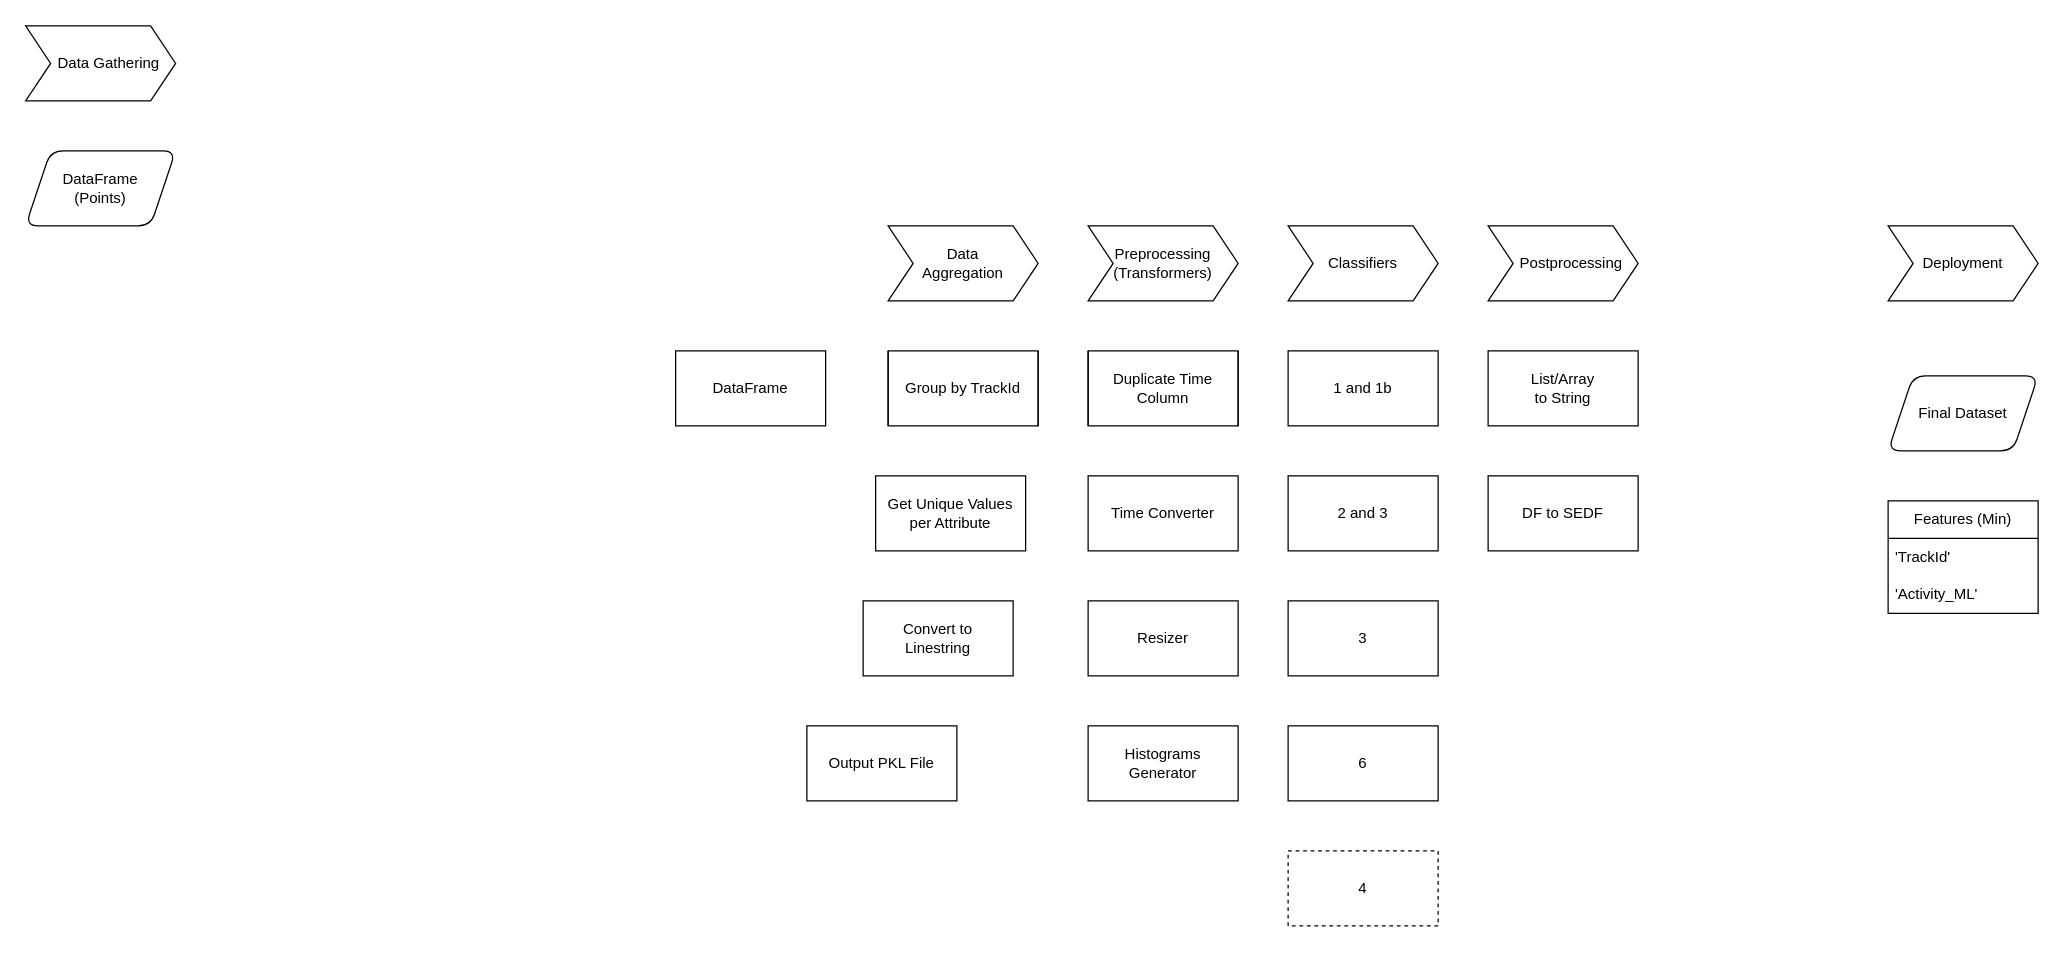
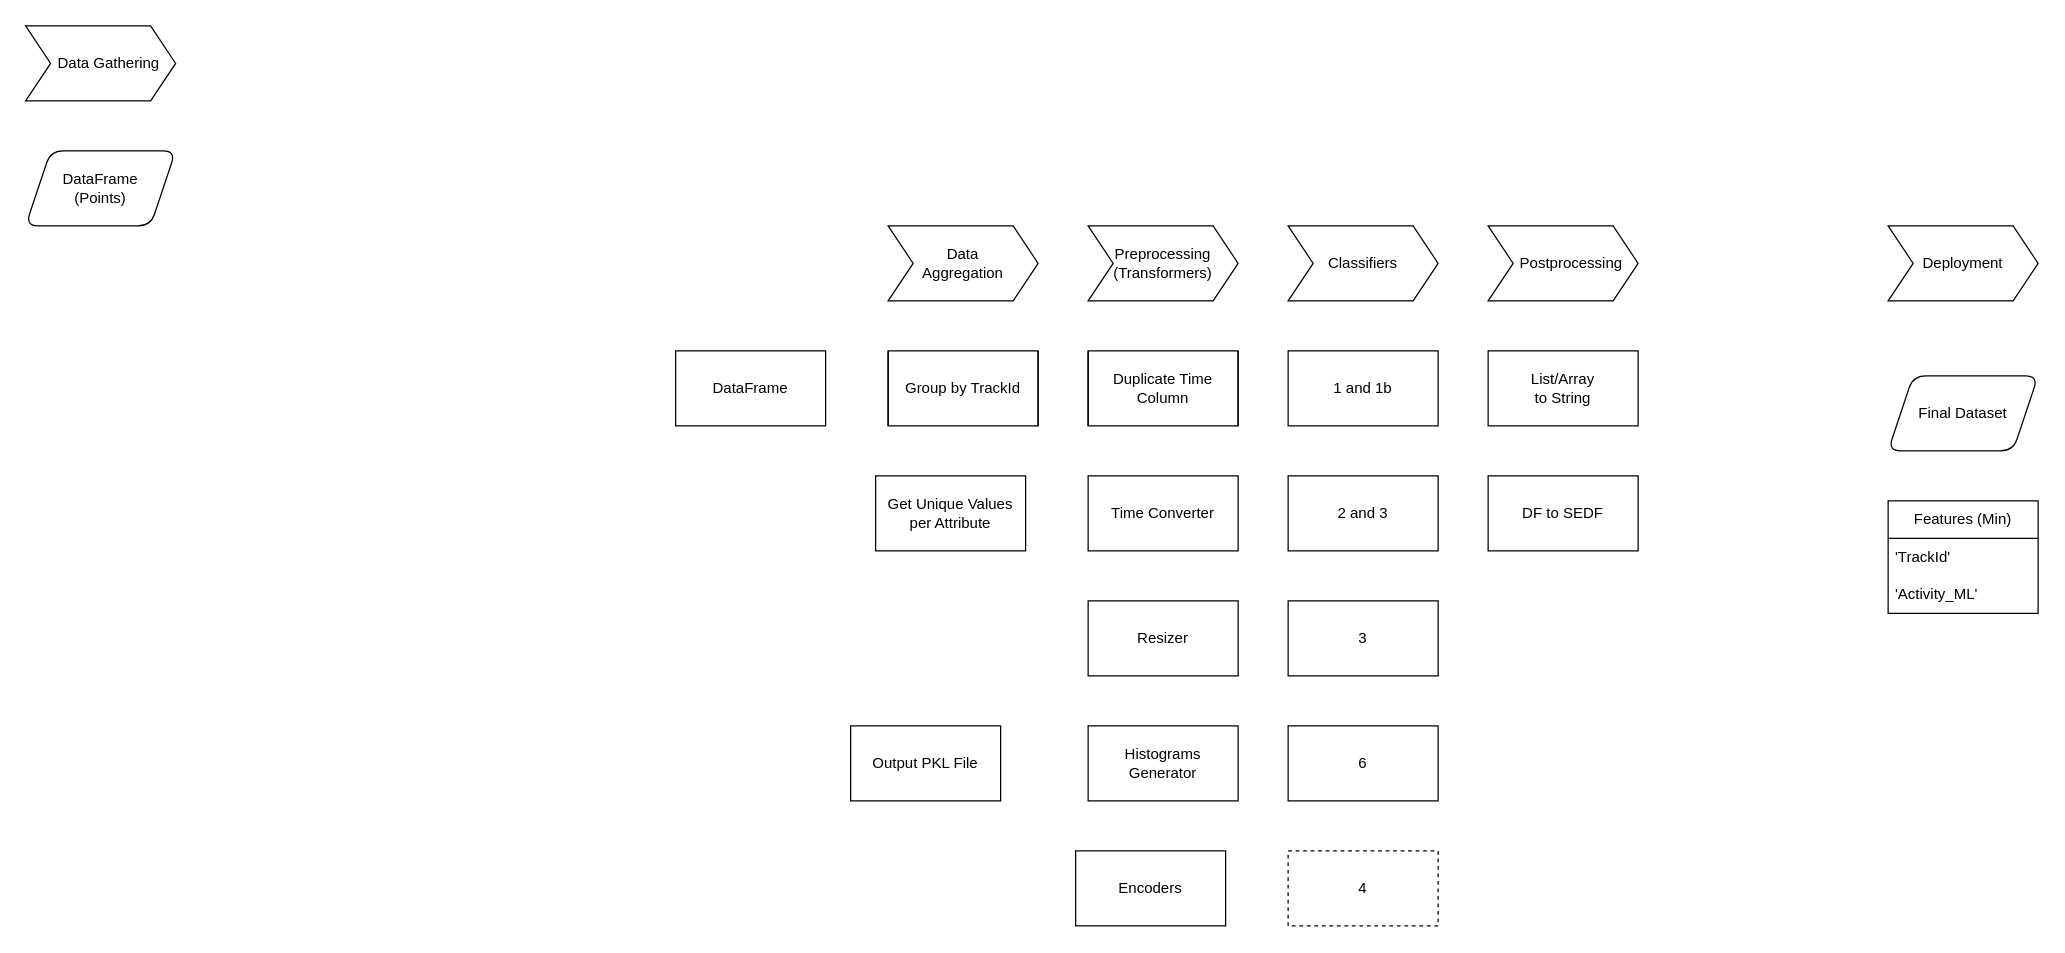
- <mxCell id="11" value="Convert to&lt;br&gt;Linestring" style="shape=label;whiteSpace=wrap;html=1;fixedSize=1;rounded=0;" vertex="1" parent="1"><mxGeometry x="690" y="480" width="120" height="60" as="geometry" /></mxCell>
- <mxCell id="13" value="Output PKL File" style="shape=label;whiteSpace=wrap;html=1;fixedSize=1;rounded=0;" vertex="1" parent="1"><mxGeometry x="645" y="580" width="120" height="60" as="geometry" /></mxCell>
+ <mxCell id="13" value="Output PKL File" style="shape=label;whiteSpace=wrap;html=1;fixedSize=1;rounded=0;" vertex="1" parent="1"><mxGeometry x="680" y="580" width="120" height="60" as="geometry" /></mxCell>
+ <mxCell id="18" value="Encoders" style="shape=label;whiteSpace=wrap;html=1;fixedSize=1;rounded=0;" vertex="1" parent="1"><mxGeometry x="860" y="680" width="120" height="60" as="geometry" /></mxCell>
